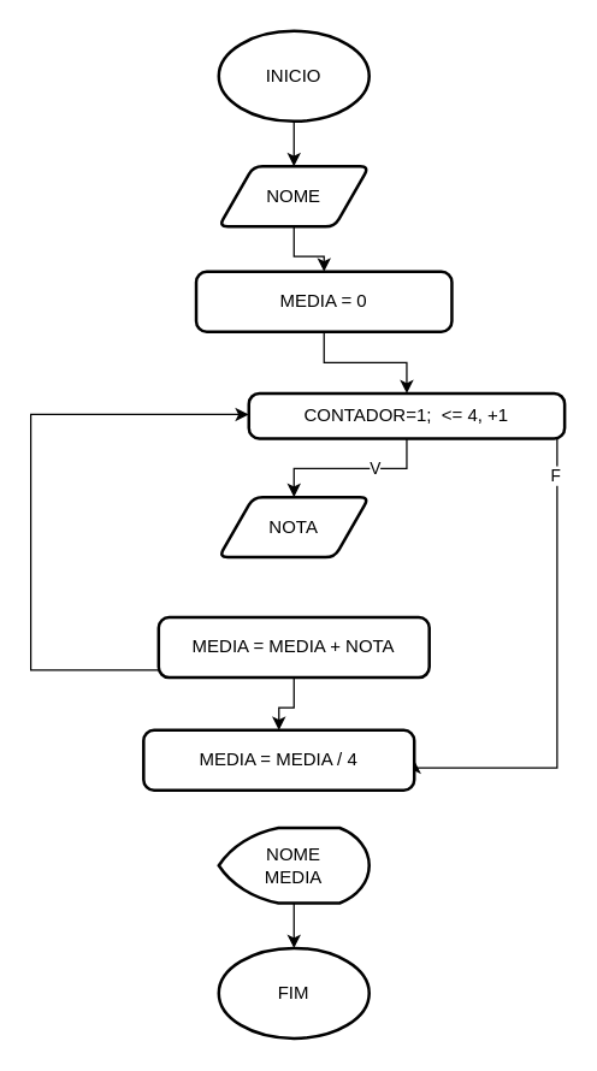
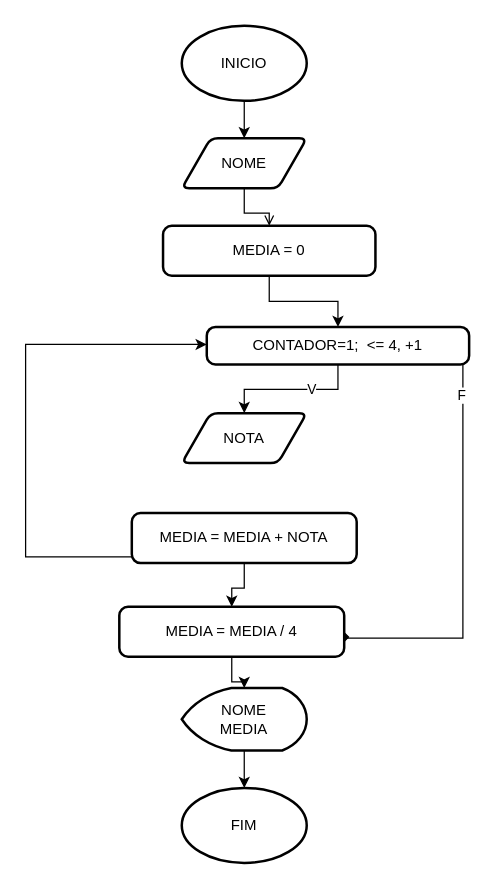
- <mxCell id="5" style="edgeStyle=orthogonalEdgeStyle;rounded=0;orthogonalLoop=1;jettySize=auto;html=1;" edge="1" parent="1" source="6" target="14"><mxGeometry relative="1" as="geometry" /></mxCell>
+ <mxCell id="5" style="edgeStyle=orthogonalEdgeStyle;rounded=0;orthogonalLoop=1;jettySize=auto;html=1;endArrow=open;" edge="1" parent="1" source="6" target="14"><mxGeometry relative="1" as="geometry" /></mxCell>
- <mxCell id="9" style="edgeStyle=orthogonalEdgeStyle;rounded=0;orthogonalLoop=1;jettySize=auto;html=1;entryX=1;entryY=0.5;entryDx=0;entryDy=0;" edge="1" parent="1" source="11" target="19"><mxGeometry relative="1" as="geometry"><Array as="points"><mxPoint x="370" y="275" /><mxPoint x="370" y="510" /></Array></mxGeometry></mxCell>
+ <mxCell id="9" style="edgeStyle=orthogonalEdgeStyle;rounded=0;orthogonalLoop=1;jettySize=auto;html=1;entryX=1;entryY=0.5;entryDx=0;entryDy=0;endArrow=diamond;" edge="1" parent="1" source="11" target="19"><mxGeometry relative="1" as="geometry"><Array as="points"><mxPoint x="370" y="275" /><mxPoint x="370" y="510" /></Array></mxGeometry></mxCell>
+ <mxCell id="18" style="edgeStyle=orthogonalEdgeStyle;rounded=0;orthogonalLoop=1;jettySize=auto;html=1;" edge="1" parent="1" source="19" target="21"><mxGeometry relative="1" as="geometry" /></mxCell>
